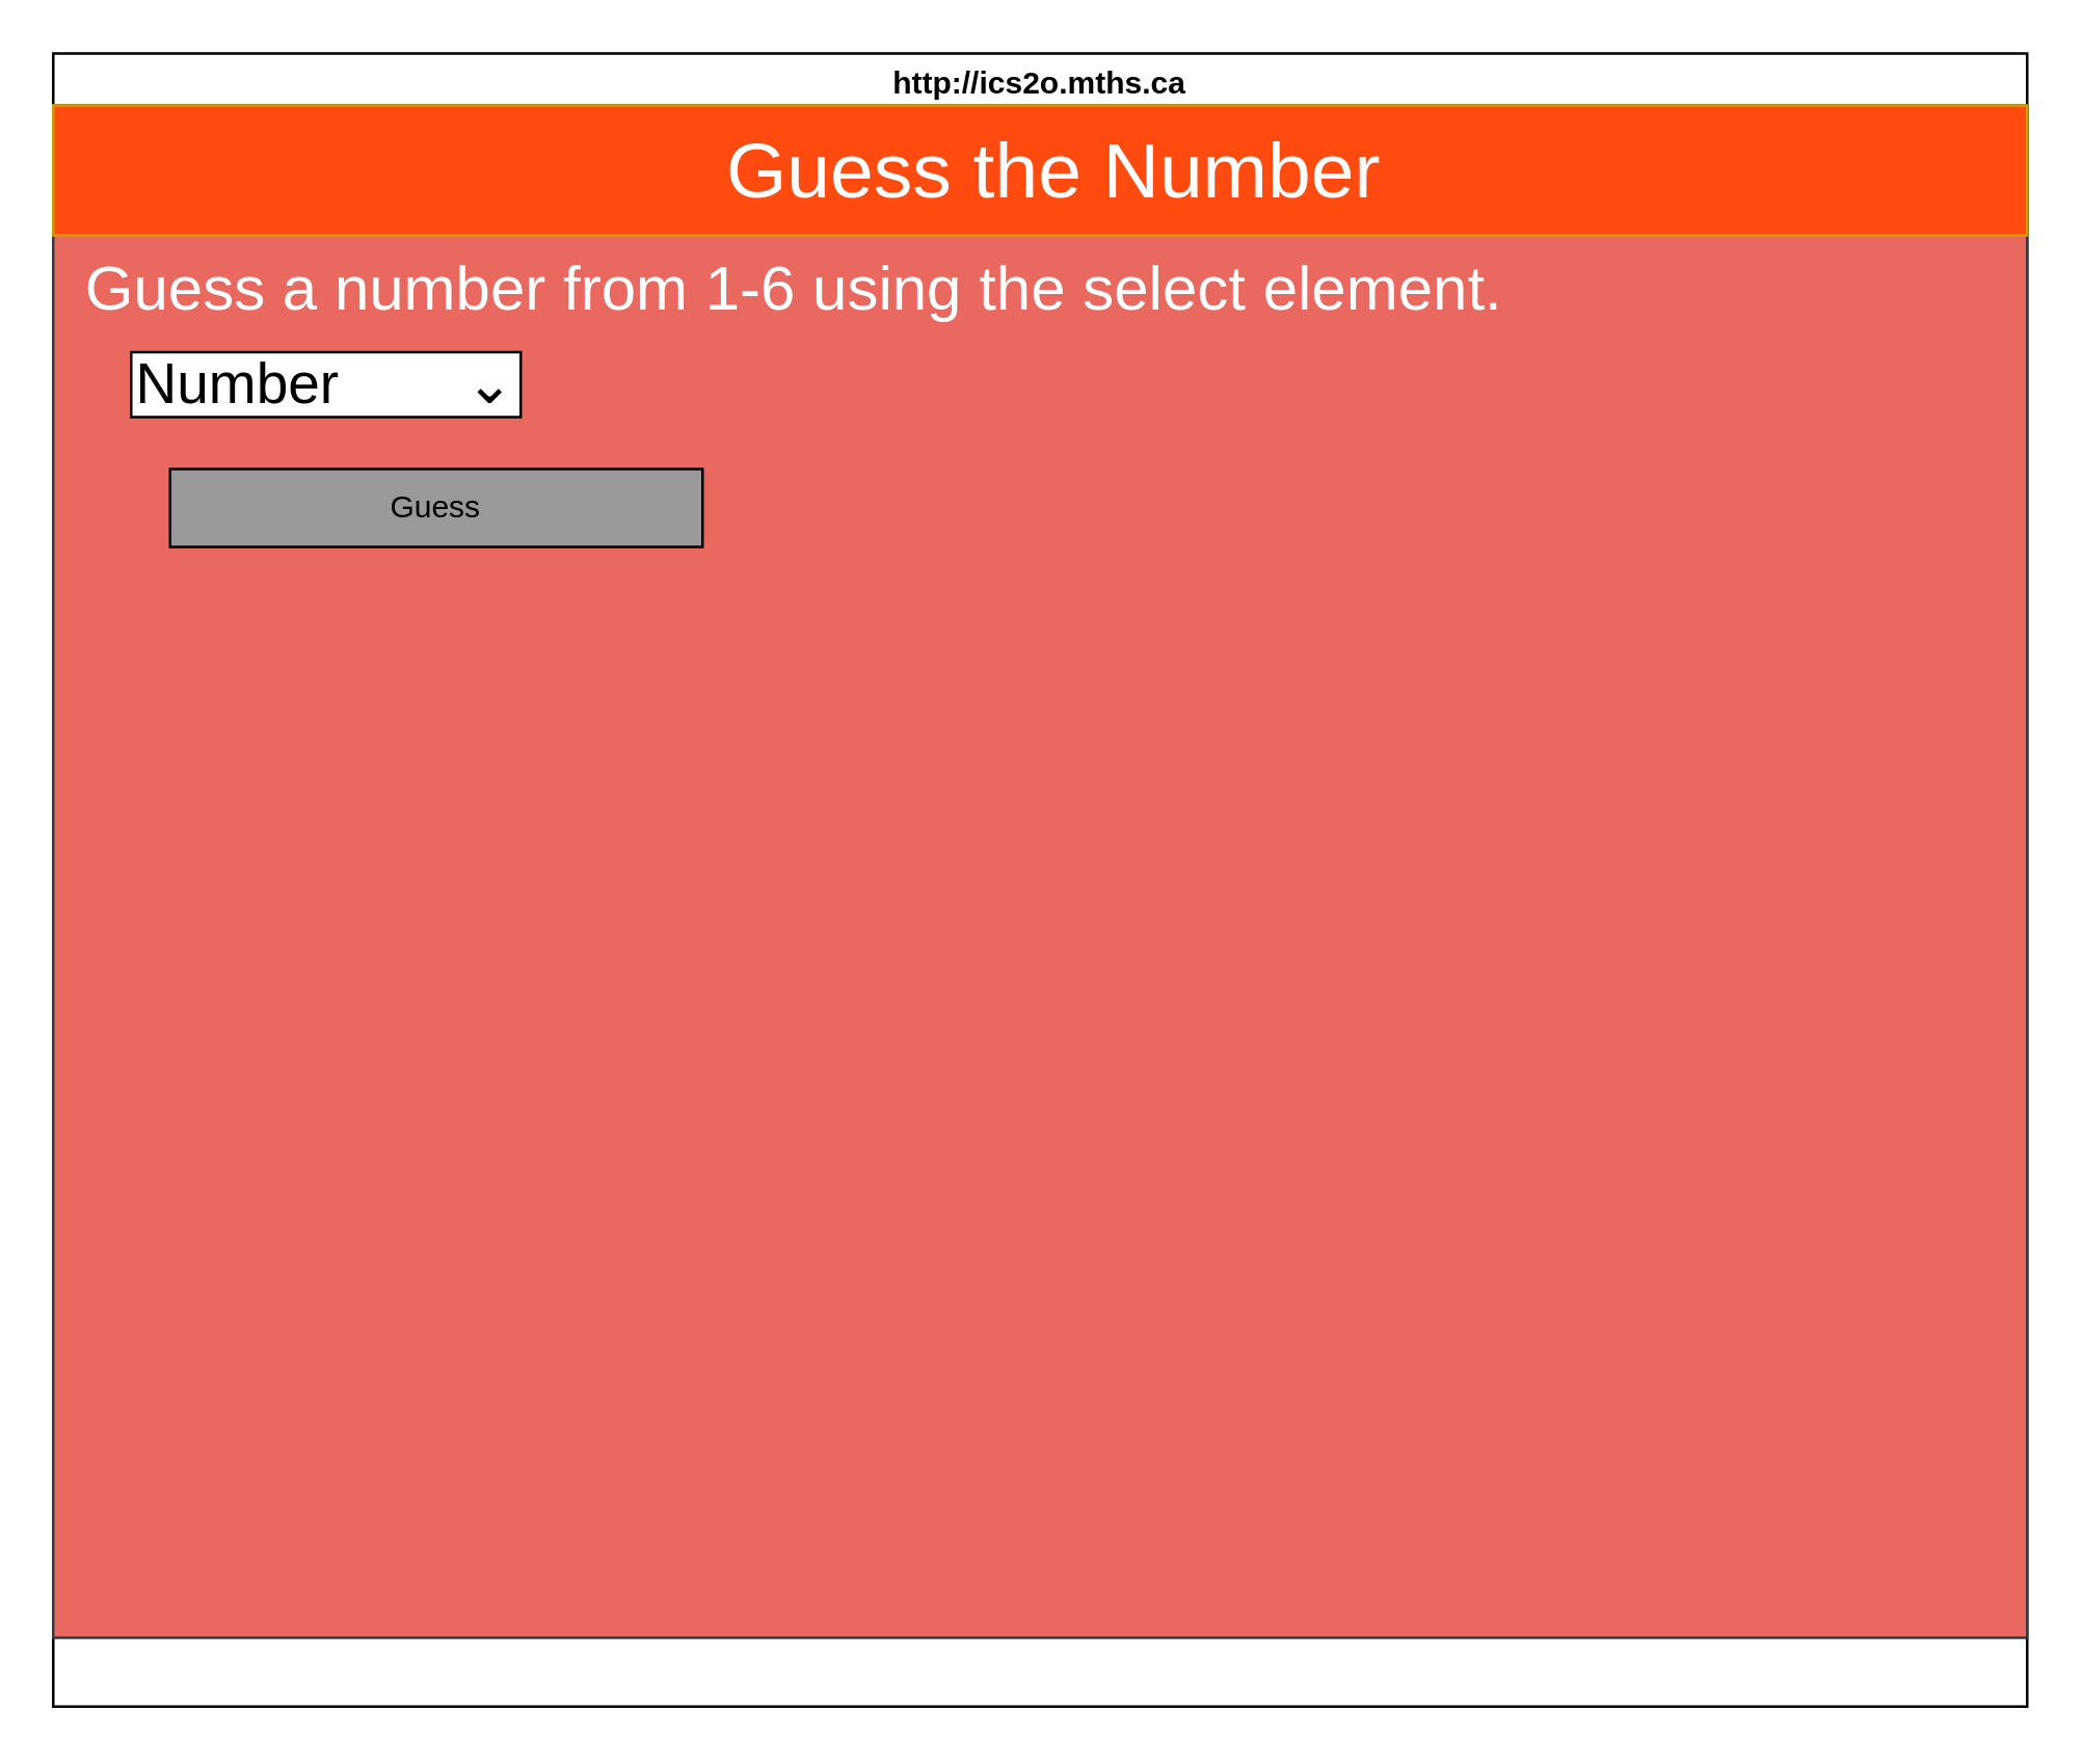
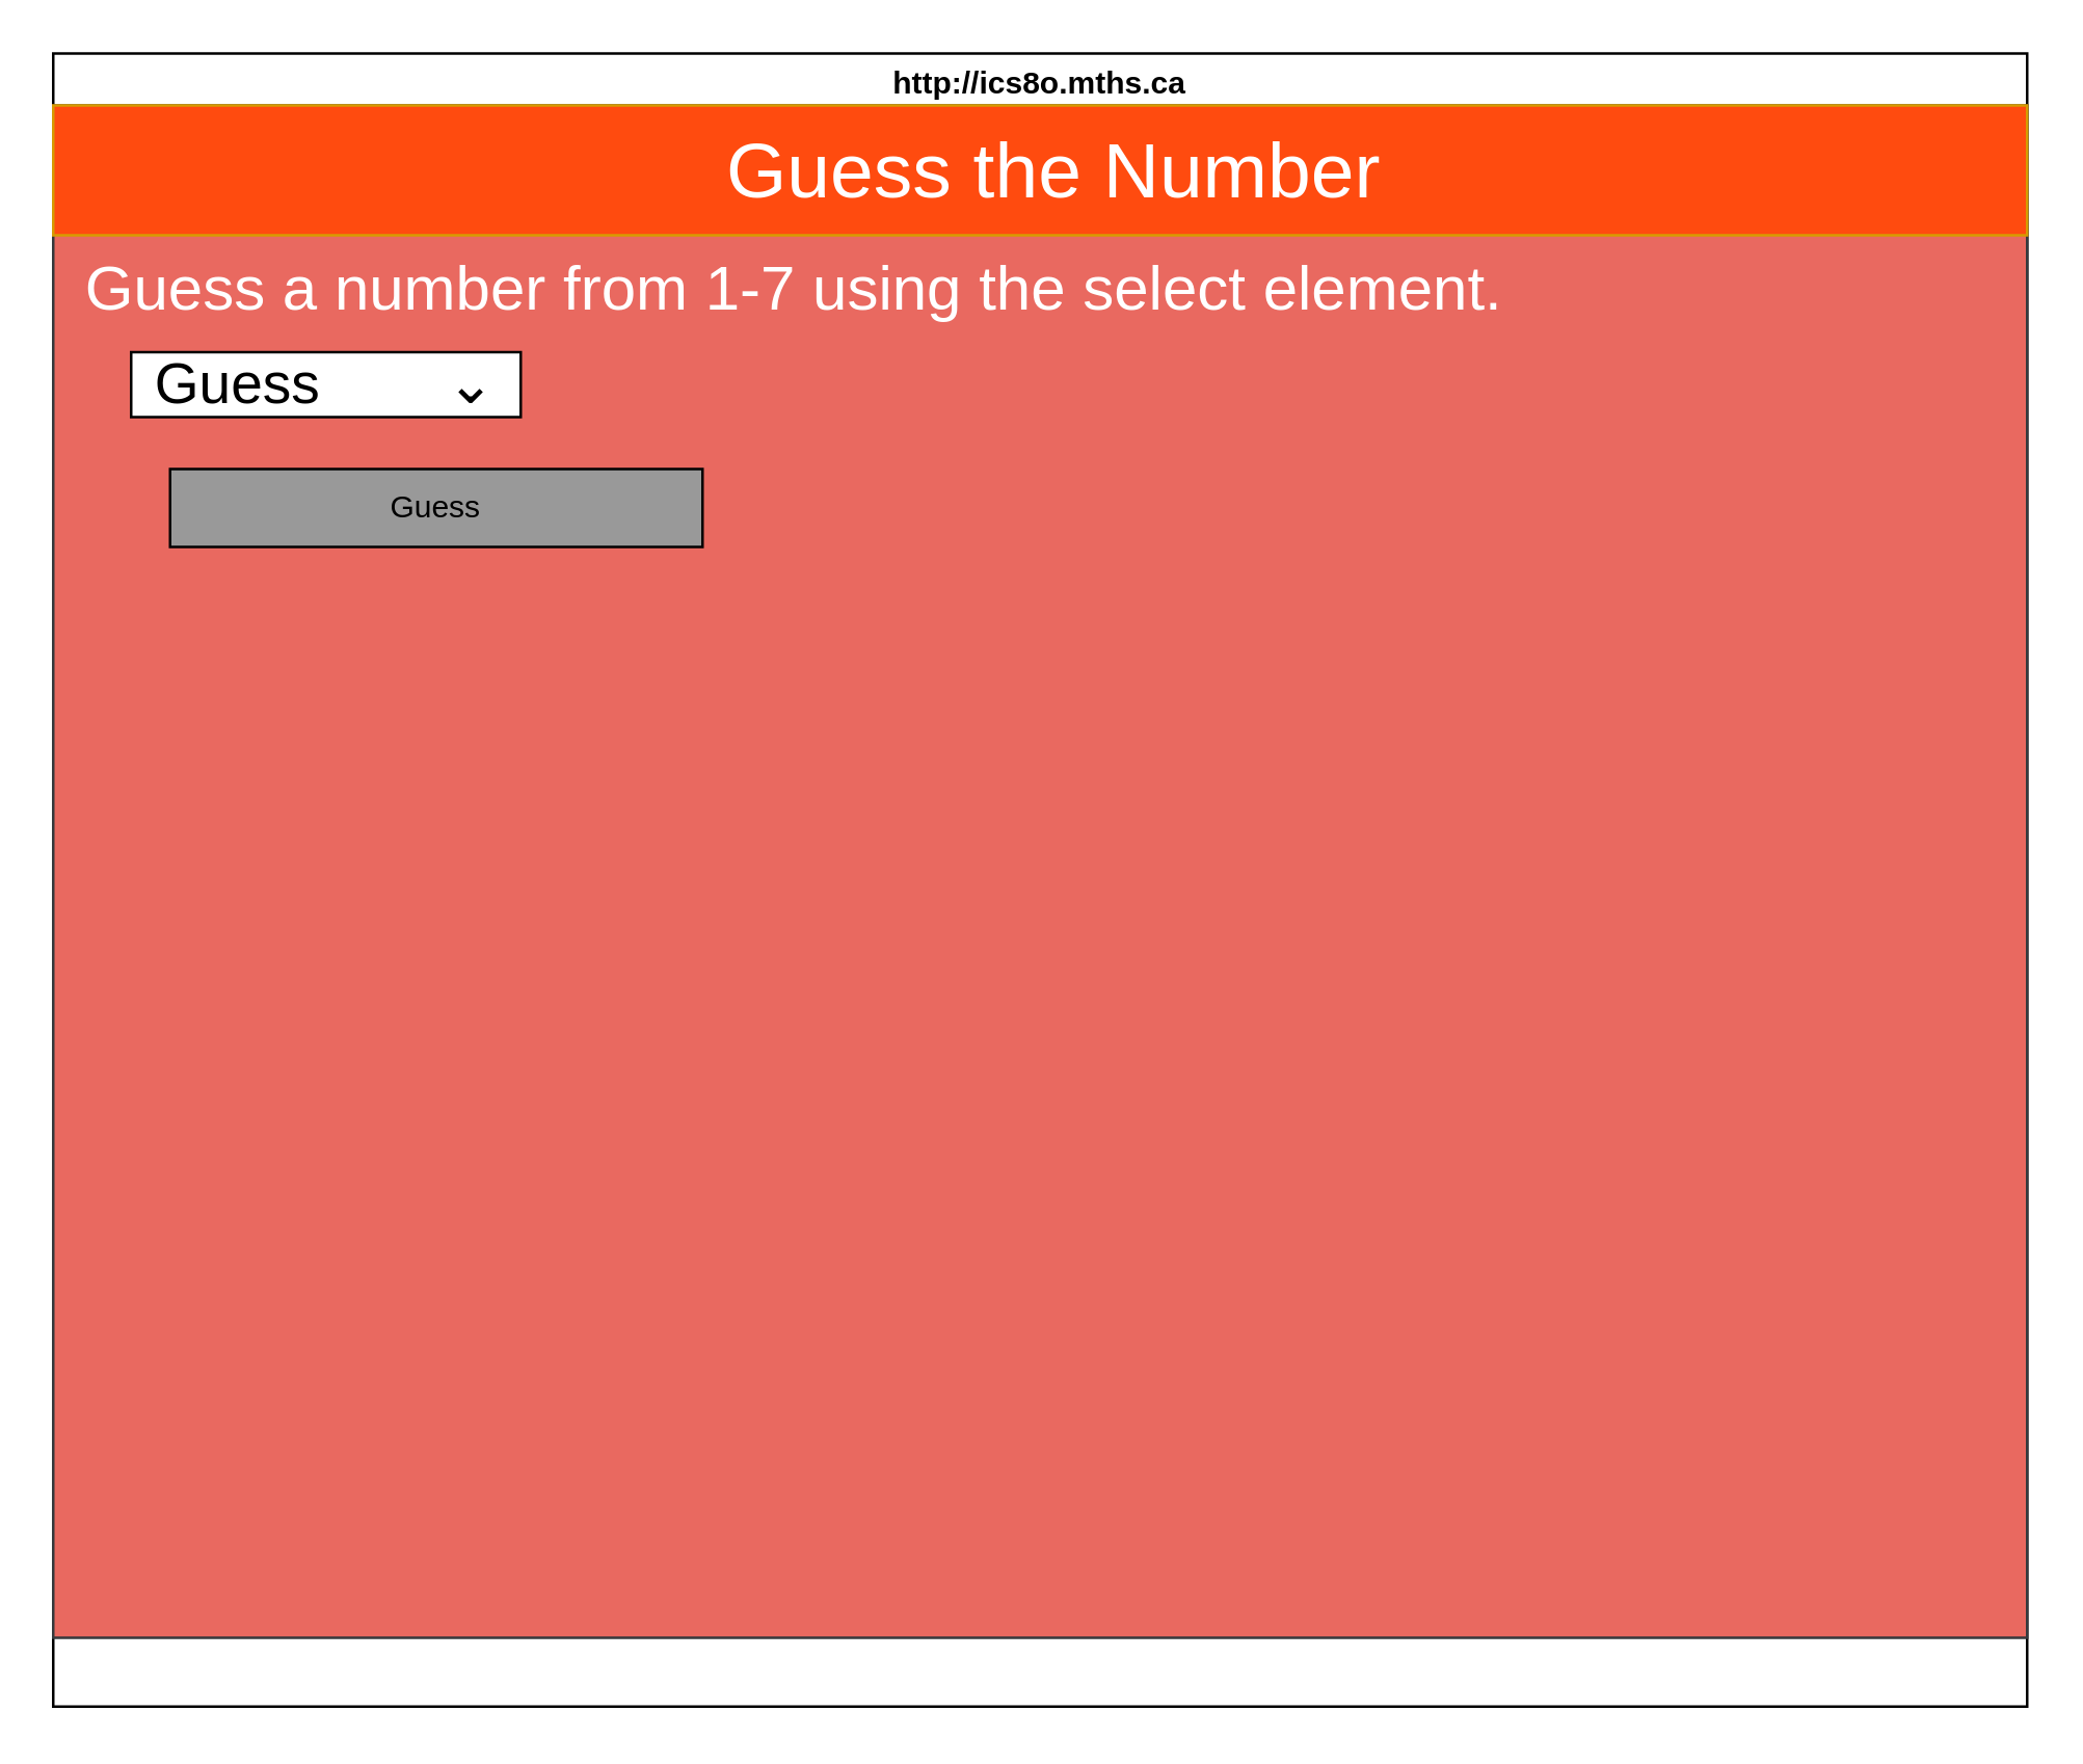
- <mxCell id="2" value="http://ics2o.mths.ca" style="swimlane;whiteSpace=wrap;html=1;strokeColor=#000000;strokeWidth=1;gradientColor=none;perimeterSpacing=0;glass=0;labelBackgroundColor=none;labelBorderColor=none;" parent="1" vertex="1"><mxGeometry x="20" y="20" width="760" height="636.5" as="geometry" /></mxCell>
+ <mxCell id="2" value="http://ics8o.mths.ca" style="swimlane;whiteSpace=wrap;html=1;strokeColor=#000000;strokeWidth=1;gradientColor=none;perimeterSpacing=0;glass=0;labelBackgroundColor=none;labelBorderColor=none;" parent="1" vertex="1"><mxGeometry x="20" y="20" width="760" height="636.5" as="geometry" /></mxCell>
- <mxCell id="6" value="&lt;span style=&quot;font-size: 24px;&quot;&gt;&lt;font color=&quot;#ffffff&quot;&gt;Guess a number from 1-6 using the select element.&lt;/font&gt;&lt;/span&gt;" style="text;html=1;align=center;verticalAlign=middle;resizable=0;points=[];autosize=1;fontSize=26;fontColor=#000000;" parent="2" vertex="1"><mxGeometry y="65" width="570" height="50" as="geometry" /></mxCell>
+ <mxCell id="6" value="&lt;span style=&quot;font-size: 24px;&quot;&gt;&lt;font color=&quot;#ffffff&quot;&gt;Guess a number from 1-7 using the select element.&lt;/font&gt;&lt;/span&gt;" style="text;html=1;align=center;verticalAlign=middle;resizable=0;points=[];autosize=1;fontSize=26;fontColor=#000000;" parent="2" vertex="1"><mxGeometry y="65" width="570" height="50" as="geometry" /></mxCell>
- <mxCell id="5" value="Number&amp;nbsp; &amp;nbsp; &amp;nbsp; &amp;nbsp;&amp;nbsp;⌄" style="whiteSpace=wrap;html=1;glass=0;labelBackgroundColor=none;labelBorderColor=none;fontSize=22;fontColor=#000000;fillColor=#FFFFFF;gradientColor=none;" parent="2" vertex="1"><mxGeometry x="30" y="115" width="150" height="25" as="geometry" /></mxCell>
+ <mxCell id="5" value="Guess&amp;nbsp; &amp;nbsp; &amp;nbsp; &amp;nbsp;&amp;nbsp;⌄" style="whiteSpace=wrap;html=1;glass=0;labelBackgroundColor=none;labelBorderColor=none;fontSize=22;fontColor=#000000;fillColor=#FFFFFF;gradientColor=none;" parent="2" vertex="1"><mxGeometry x="30" y="115" width="150" height="25" as="geometry" /></mxCell>
